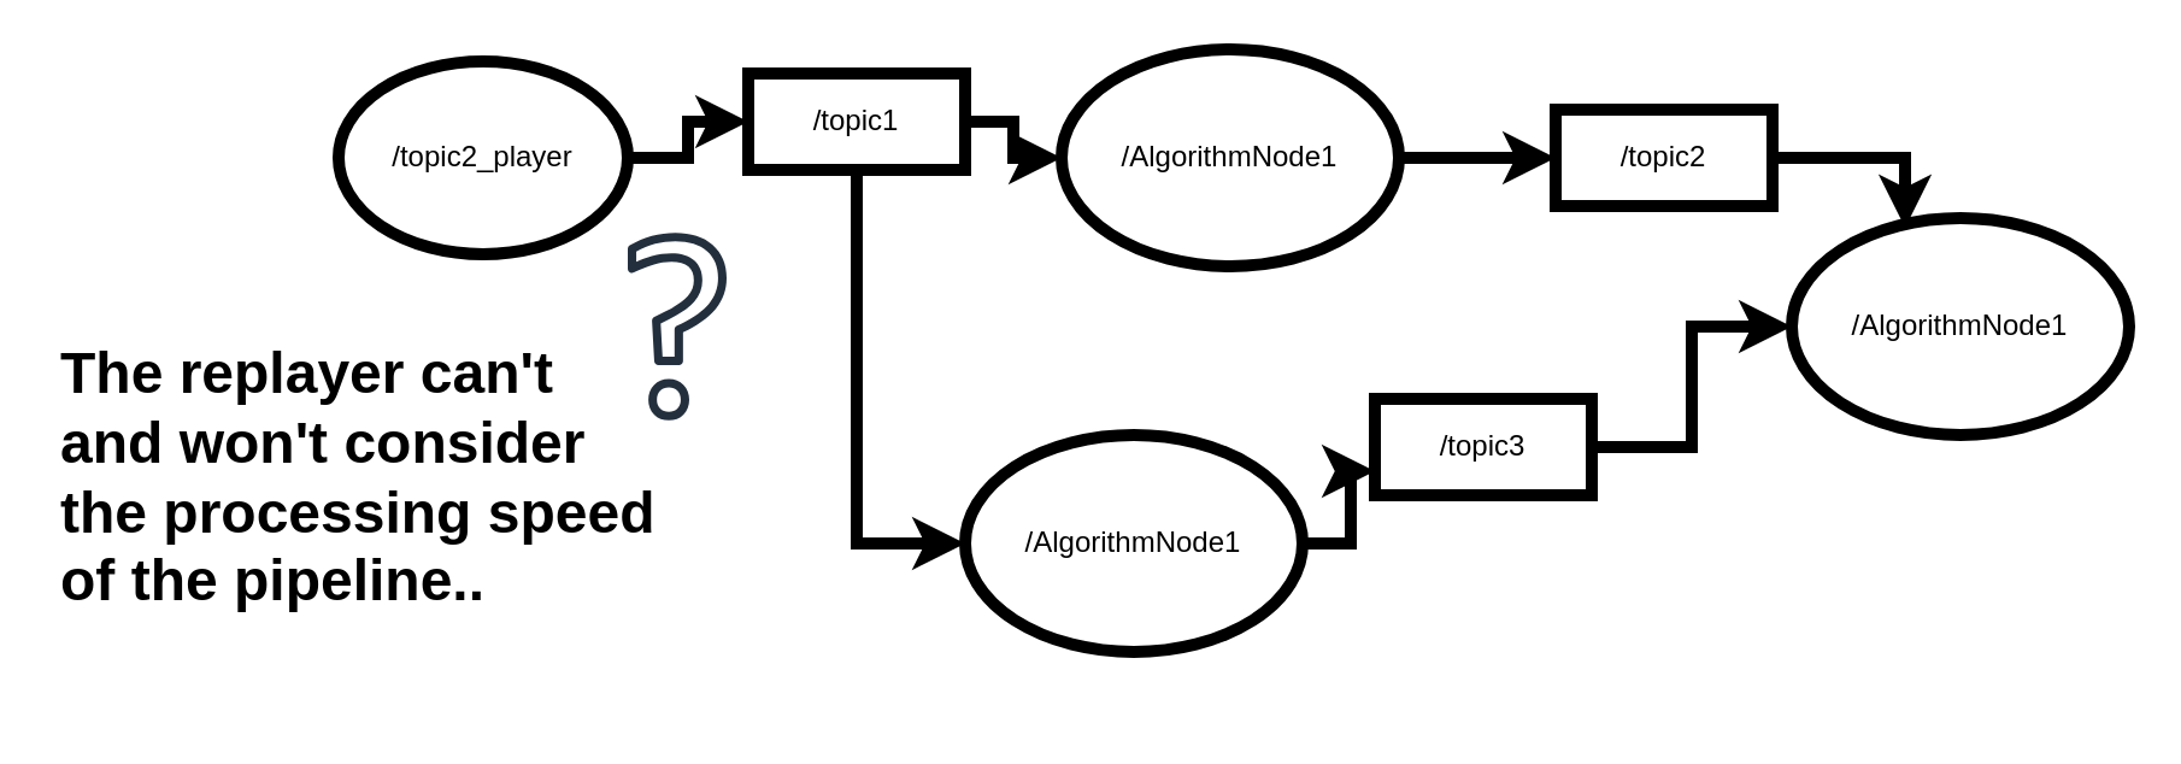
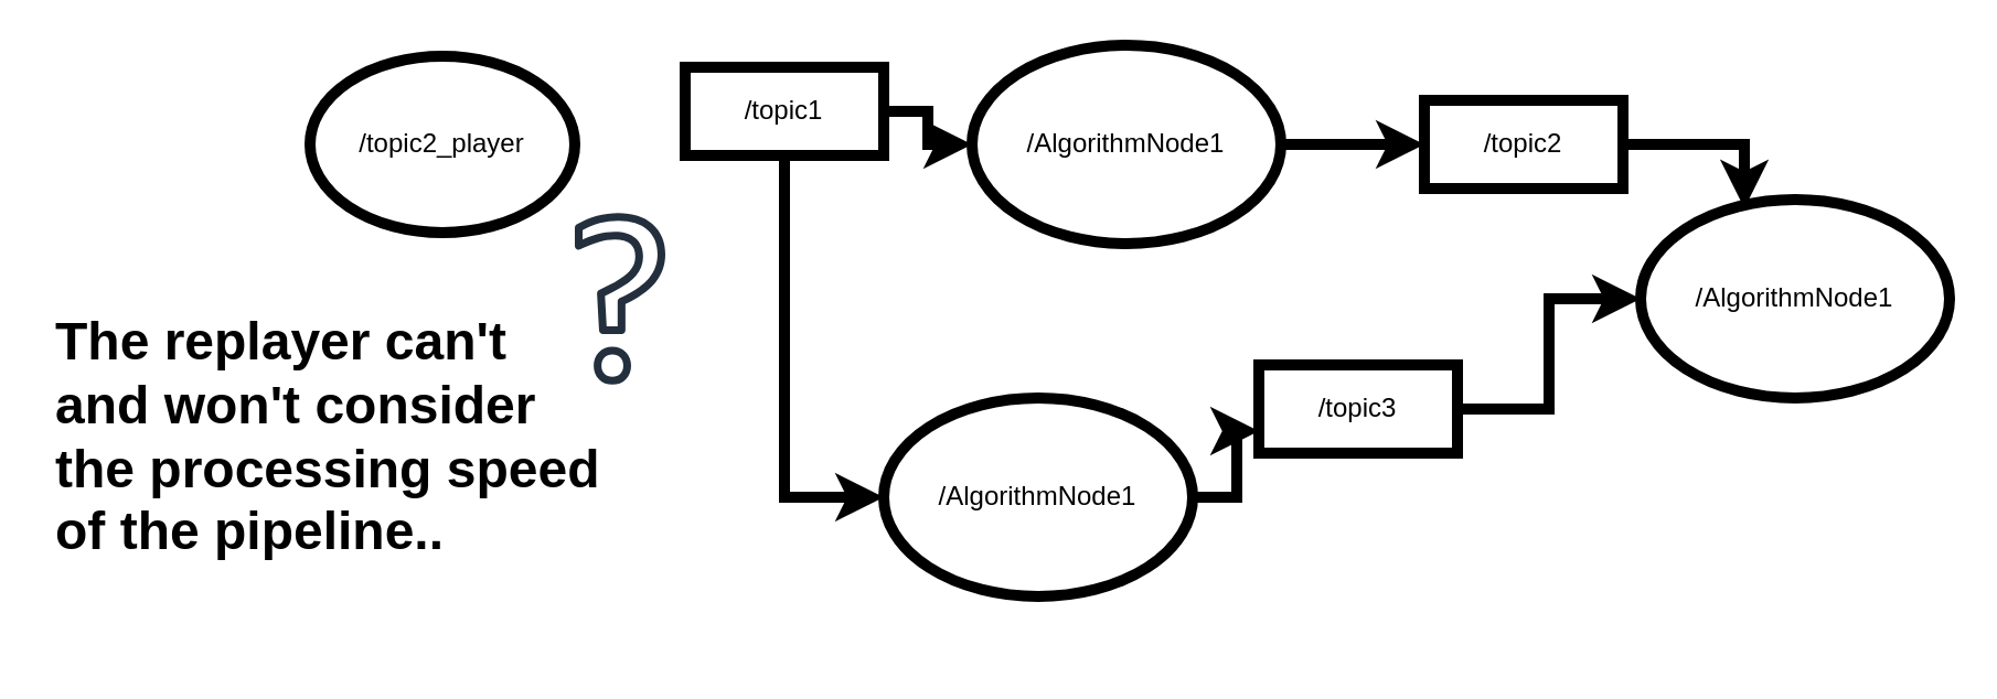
- <mxCell id="2" style="edgeStyle=orthogonalEdgeStyle;rounded=0;orthogonalLoop=1;jettySize=auto;html=1;exitX=1;exitY=0.5;exitDx=0;exitDy=0;strokeWidth=5;" parent="1" source="3" target="8" edge="1"><mxGeometry relative="1" as="geometry" /></mxCell>
